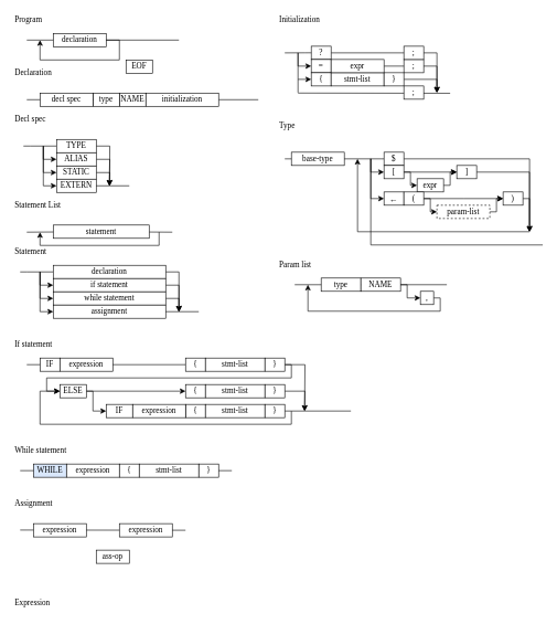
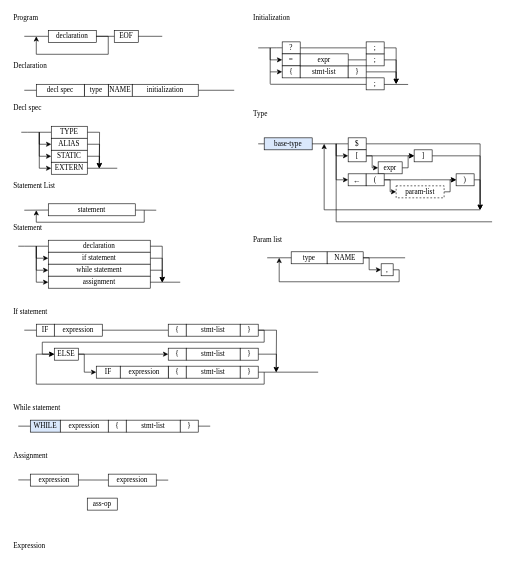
- <mxCell id="7" value="EOF" style="rounded=0;whiteSpace=wrap;html=1;align=center;fontFamily=Lucida Console;" vertex="1" parent="1"><mxGeometry x="190" y="90" width="40" height="20" as="geometry" /></mxCell>
+ <mxCell id="7" value="EOF" style="rounded=0;whiteSpace=wrap;html=1;align=center;fontFamily=Lucida Console;" vertex="1" parent="1"><mxGeometry x="190" y="50" width="40" height="20" as="geometry" /></mxCell>
- <mxCell id="47" value="base-type" style="rounded=0;whiteSpace=wrap;html=1;align=center;fontFamily=Lucida Console;" vertex="1" parent="1"><mxGeometry x="440" y="229.31" width="80" height="20" as="geometry" /></mxCell>
+ <mxCell id="47" value="base-type" style="rounded=0;whiteSpace=wrap;html=1;align=center;fontFamily=Lucida Console;fillColor=#dae8fc;" vertex="1" parent="1"><mxGeometry x="440" y="229.31" width="80" height="20" as="geometry" /></mxCell>
